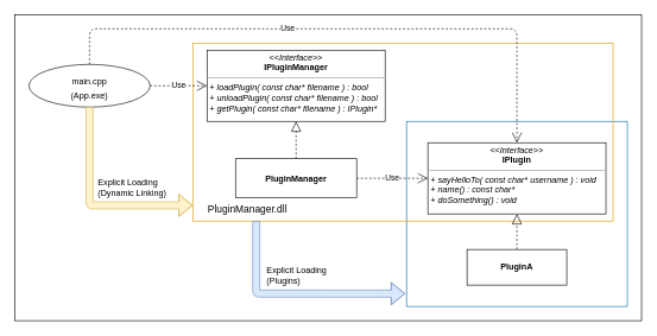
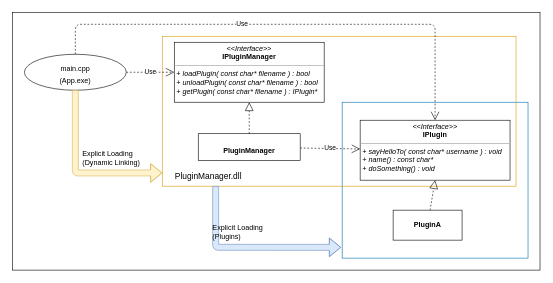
- <mxCell id="11" value="&lt;p style=&quot;margin: 0px ; margin-top: 4px ; text-align: center&quot;&gt;&lt;span style=&quot;font-weight: 700&quot;&gt;&lt;br&gt;&lt;/span&gt;&lt;/p&gt;&lt;p style=&quot;margin: 0px ; margin-top: 4px ; text-align: center&quot;&gt;&lt;span style=&quot;font-weight: 700&quot;&gt;PluginManager&lt;/span&gt;&lt;br&gt;&lt;/p&gt;" style="verticalAlign=top;align=left;overflow=fill;fontSize=12;fontFamily=Helvetica;html=1;" vertex="1" parent="1"><mxGeometry x="330" y="222.5" width="170" height="55" as="geometry" /></mxCell>
+ <mxCell id="11" value="&lt;p style=&quot;margin: 0px ; margin-top: 4px ; text-align: center&quot;&gt;&lt;span style=&quot;font-weight: 700&quot;&gt;&lt;br&gt;&lt;/span&gt;&lt;/p&gt;&lt;p style=&quot;margin: 0px ; margin-top: 4px ; text-align: center&quot;&gt;&lt;span style=&quot;font-weight: 700&quot;&gt;PluginManager&lt;/span&gt;&lt;br&gt;&lt;/p&gt;" style="verticalAlign=top;align=left;overflow=fill;fontSize=12;fontFamily=Helvetica;html=1;" vertex="1" parent="1"><mxGeometry x="330" y="222.5" width="170" height="45" as="geometry" /></mxCell>
- <mxCell id="7" value="&lt;p style=&quot;margin: 0px ; margin-top: 4px ; text-align: center&quot;&gt;&lt;br&gt;&lt;b&gt;PluginA&lt;/b&gt;&lt;/p&gt;" style="verticalAlign=top;align=left;overflow=fill;fontSize=12;fontFamily=Helvetica;html=1;" vertex="1" parent="1"><mxGeometry x="655" y="350" width="140" height="50" as="geometry" /></mxCell>
+ <mxCell id="7" value="&lt;p style=&quot;margin: 0px ; margin-top: 4px ; text-align: center&quot;&gt;&lt;br&gt;&lt;b&gt;PluginA&lt;/b&gt;&lt;/p&gt;" style="verticalAlign=top;align=left;overflow=fill;fontSize=12;fontFamily=Helvetica;html=1;" vertex="1" parent="1"><mxGeometry x="655" y="350" width="115" height="50" as="geometry" /></mxCell>
- <mxCell id="19" value="&lt;font style=&quot;font-size: 12px&quot;&gt;Explicit Loading&lt;br&gt;&lt;div&gt;&lt;span&gt;(Plugins)&lt;/span&gt;&lt;/div&gt;&lt;/font&gt;" style="text;html=1;strokeColor=none;fillColor=none;align=left;verticalAlign=middle;whiteSpace=wrap;rounded=0;fontSize=14;" vertex="1" parent="1"><mxGeometry x="372" y="371" width="120" height="30" as="geometry" /></mxCell>
+ <mxCell id="19" value="&lt;font style=&quot;font-size: 12px&quot;&gt;Explicit Loading&lt;br&gt;&lt;div&gt;&lt;span&gt;(Plugins)&lt;/span&gt;&lt;/div&gt;&lt;/font&gt;" style="text;html=1;strokeColor=none;fillColor=none;align=left;verticalAlign=middle;whiteSpace=wrap;rounded=0;fontSize=14;" vertex="1" parent="1"><mxGeometry x="352" y="371" width="120" height="30" as="geometry" /></mxCell>
